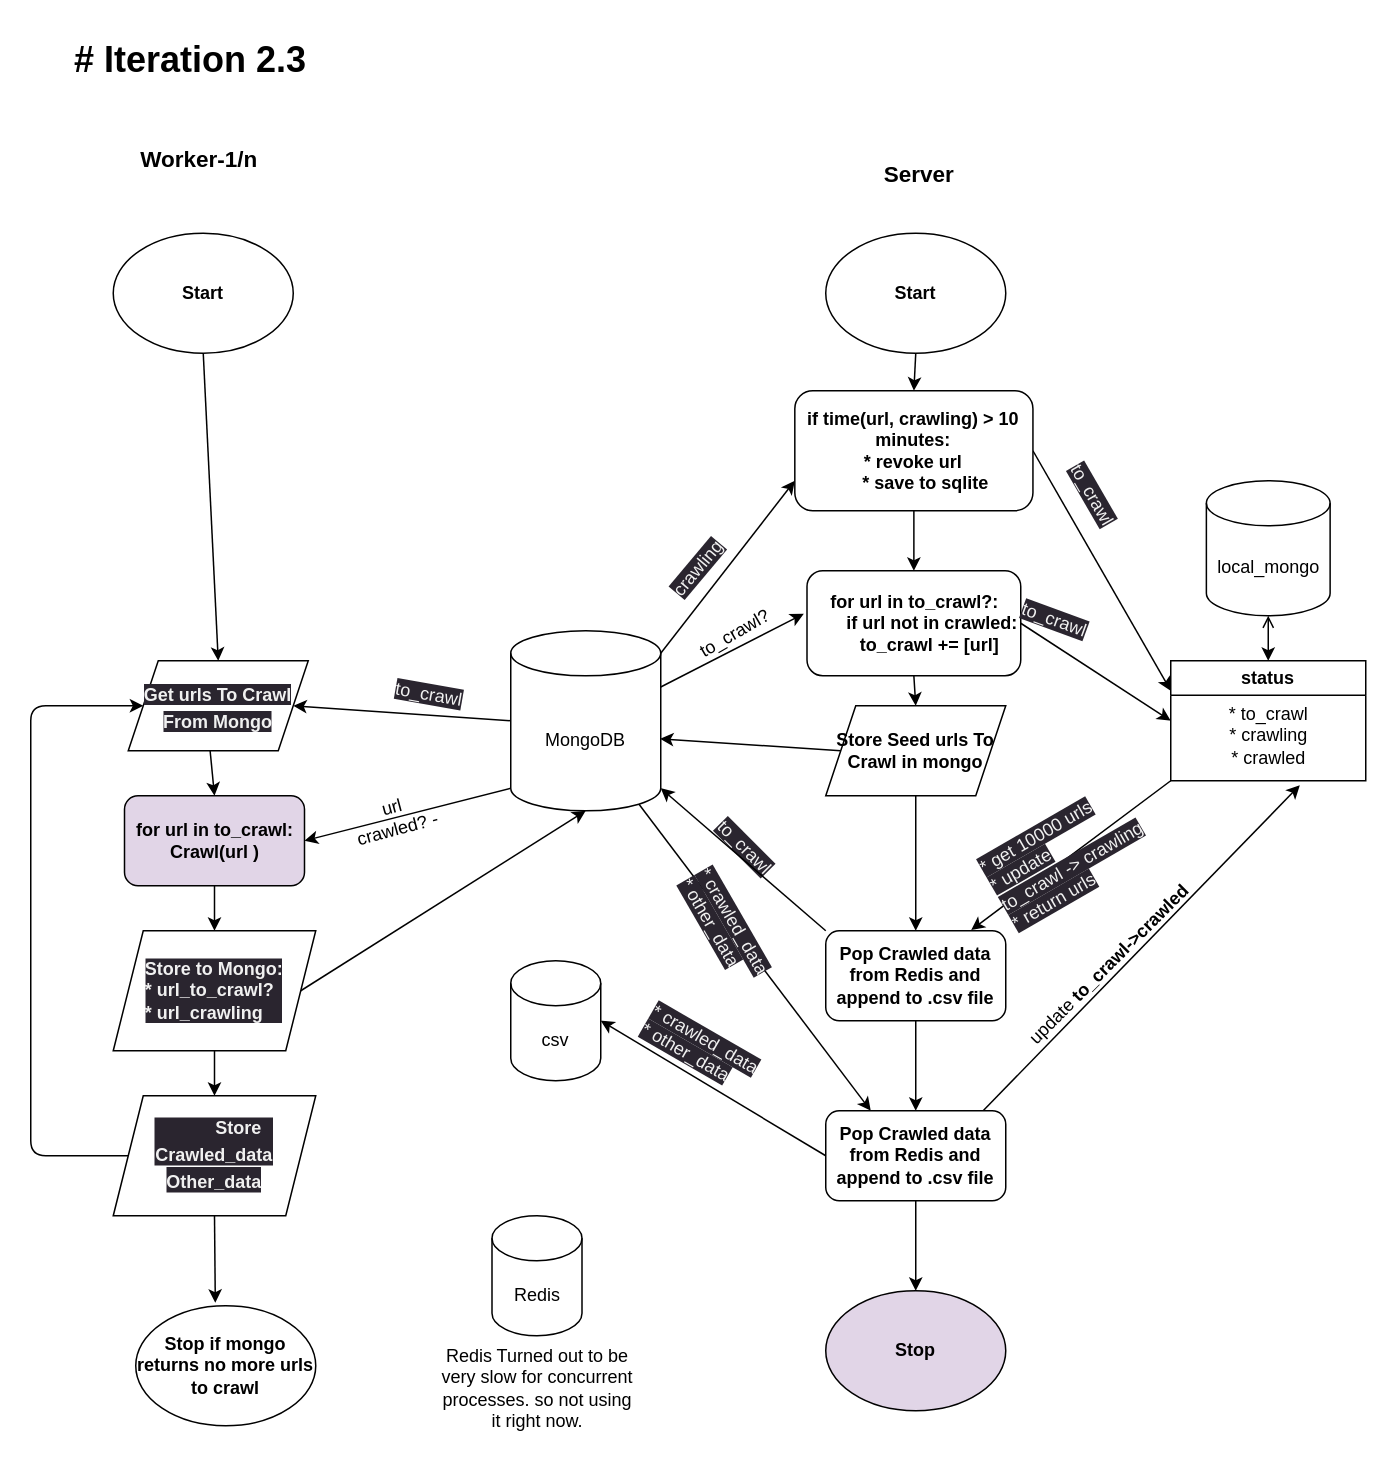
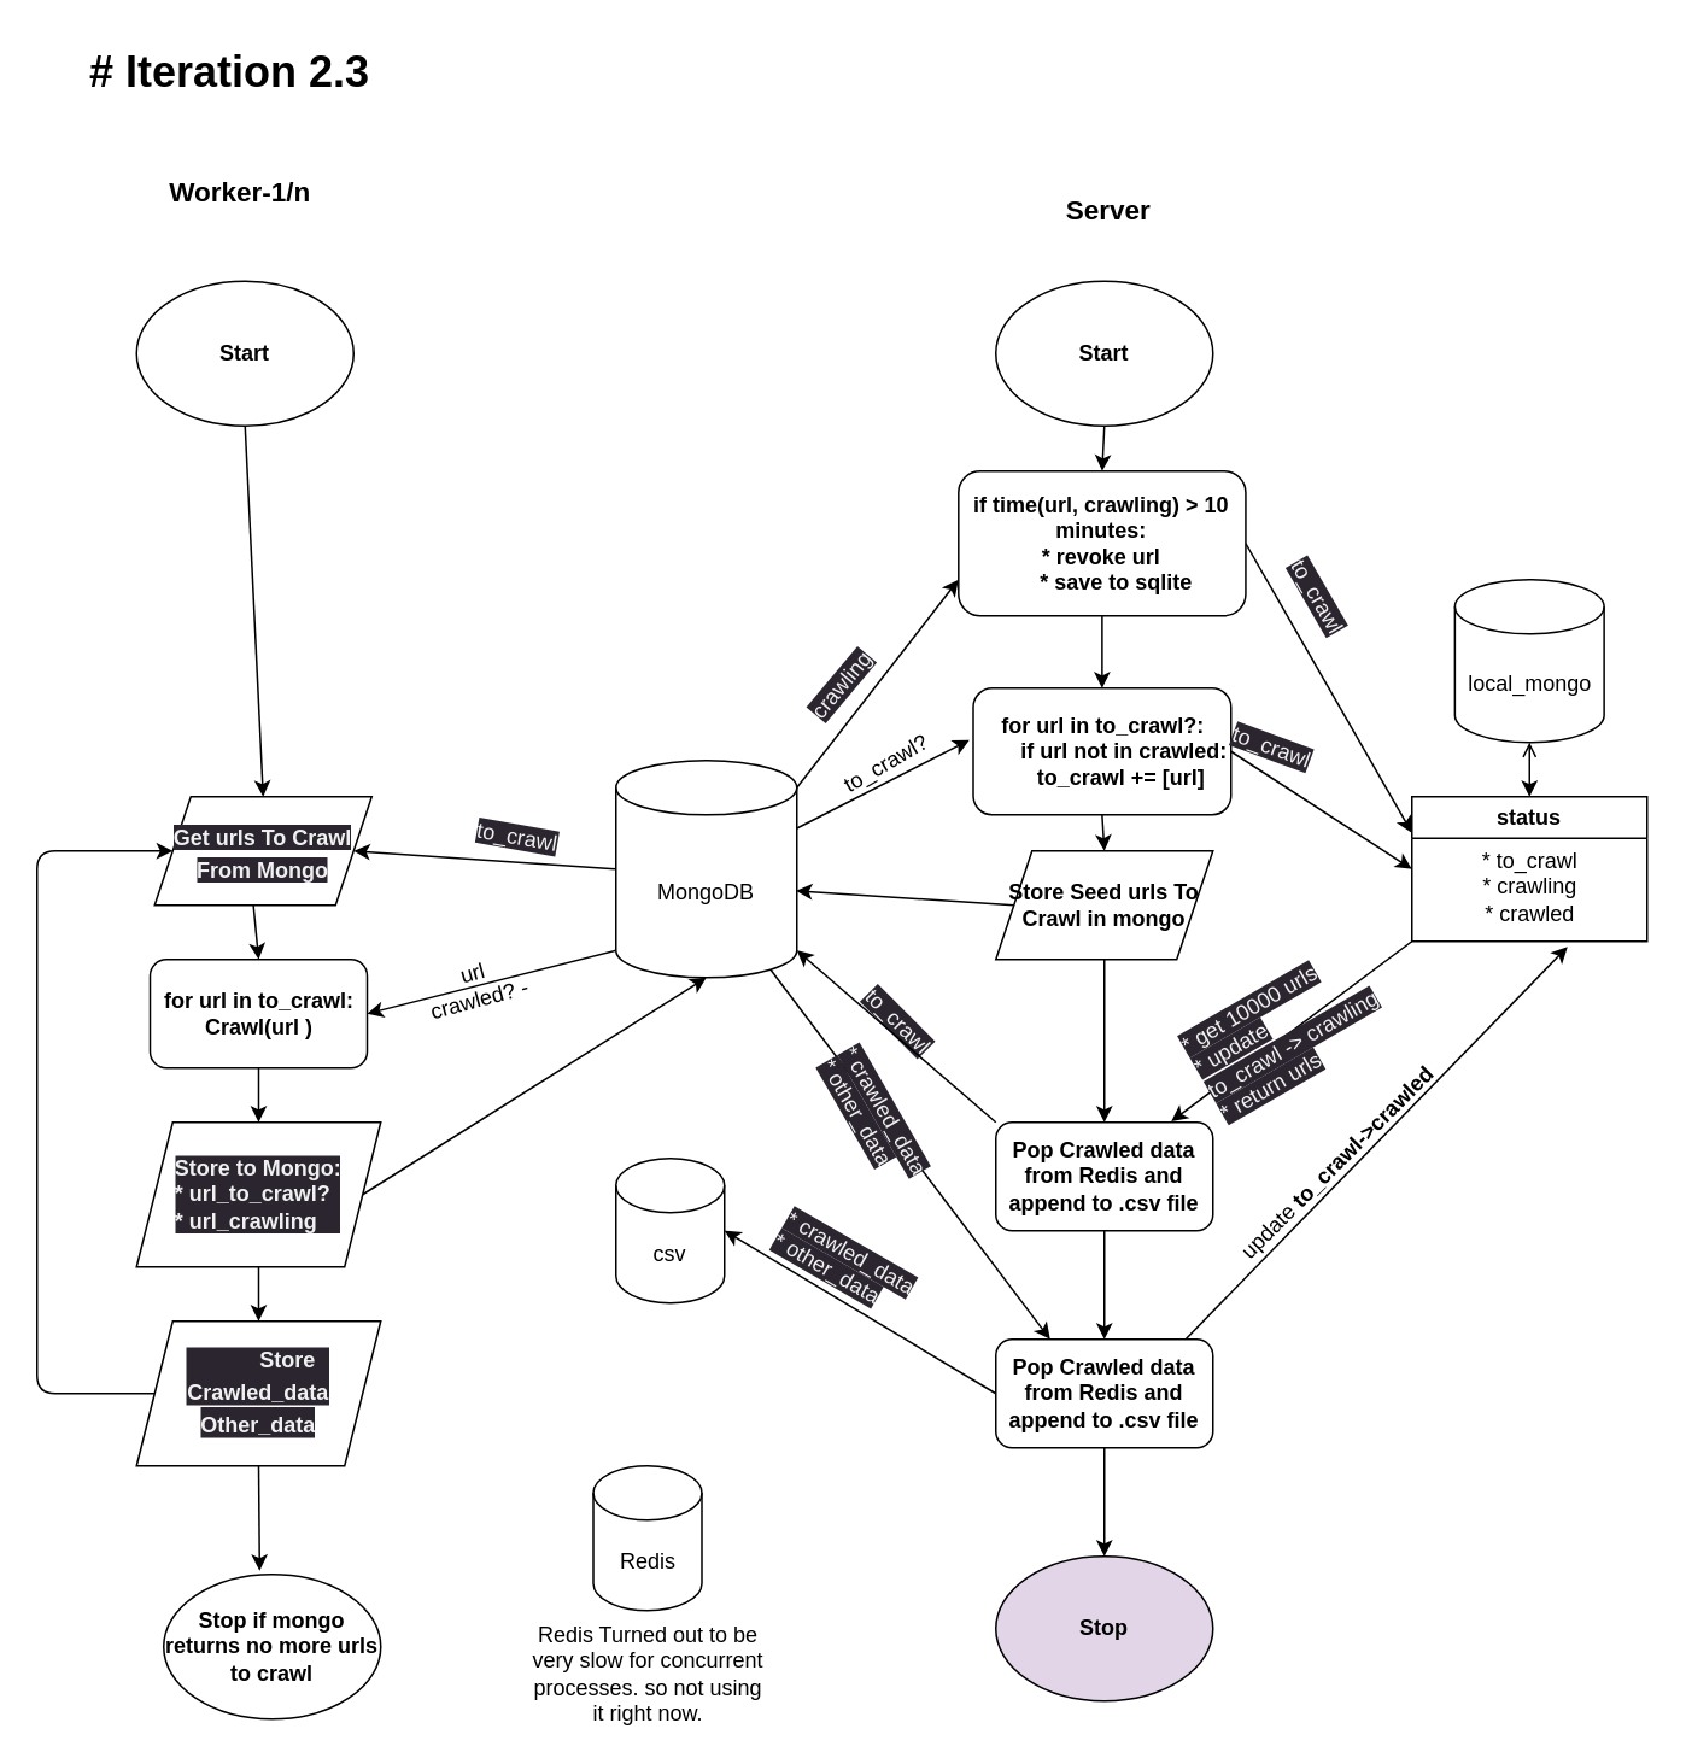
- <mxCell id="7" value="for url in to_crawl:&lt;br&gt;Crawl(url )" style="rounded=1;whiteSpace=wrap;html=1;fontStyle=1;fillColor=#e1d5e7;" parent="1" vertex="1"><mxGeometry x="82.5" y="530" width="120" height="60" as="geometry" /></mxCell>
+ <mxCell id="7" value="for url in to_crawl:&lt;br&gt;Crawl(url )" style="rounded=1;whiteSpace=wrap;html=1;fontStyle=1" parent="1" vertex="1"><mxGeometry x="82.5" y="530" width="120" height="60" as="geometry" /></mxCell>
